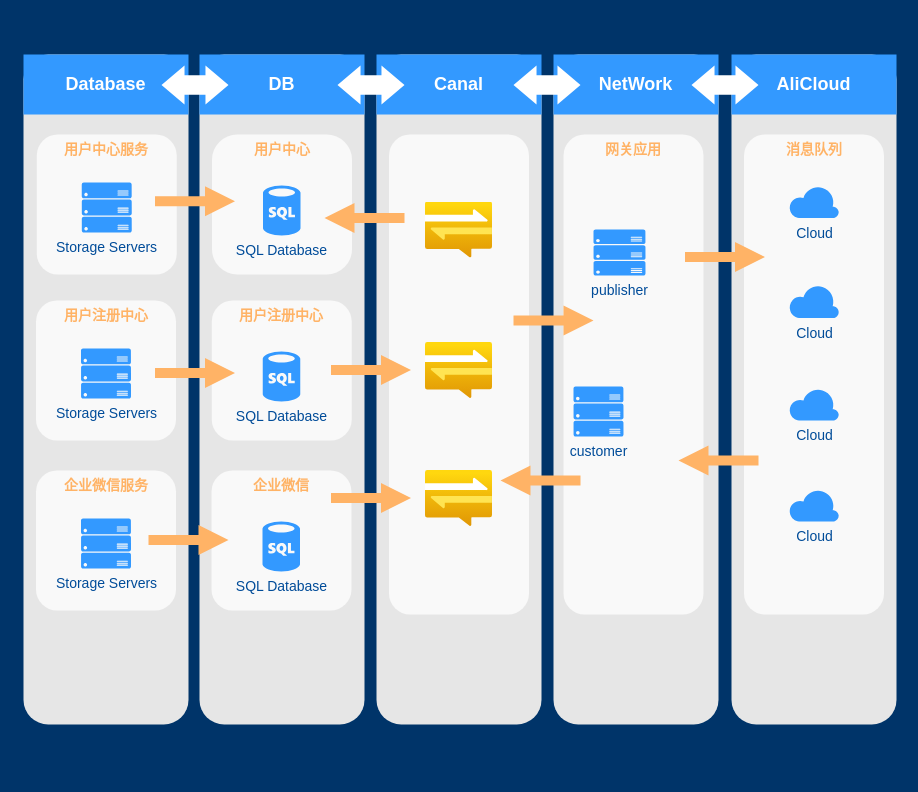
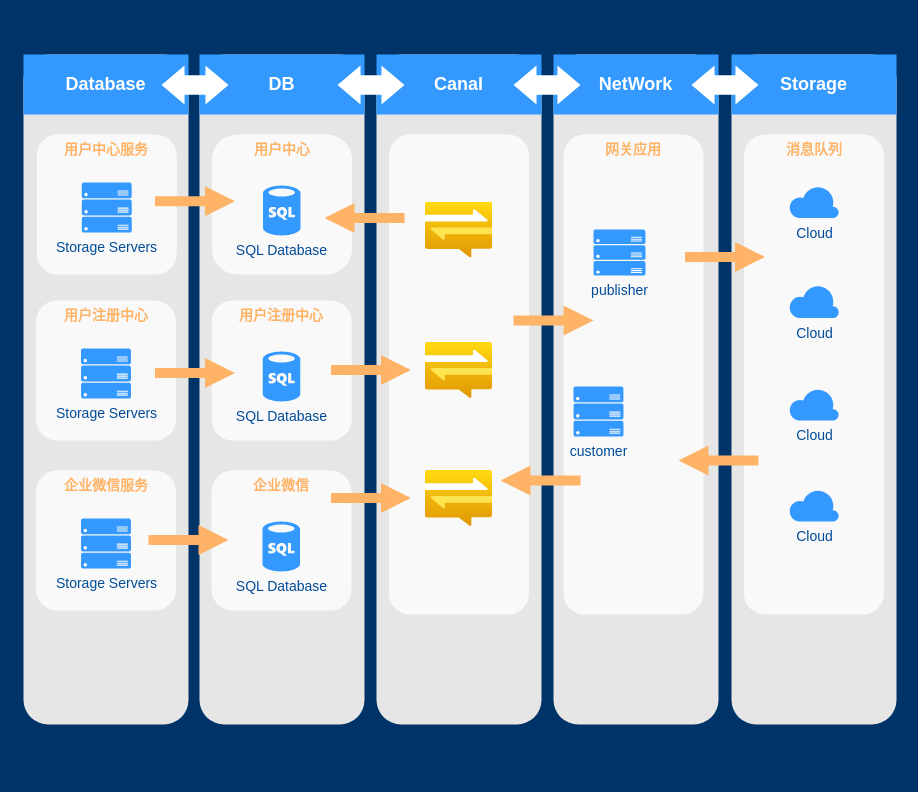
- <mxCell id="38" value="AliCloud" style="whiteSpace=wrap;html=1;dashed=1;strokeColor=none;strokeWidth=2;fillColor=#3399FF;fontFamily=Helvetica;fontSize=18;fontColor=#FFFFFF;fontStyle=1" vertex="1" parent="1"><mxGeometry x="731" y="54" width="165" height="60" as="geometry" /></mxCell>
+ <mxCell id="38" value="Storage" style="whiteSpace=wrap;html=1;dashed=1;strokeColor=none;strokeWidth=2;fillColor=#3399FF;fontFamily=Helvetica;fontSize=18;fontColor=#FFFFFF;fontStyle=1" vertex="1" parent="1"><mxGeometry x="731" y="54" width="165" height="60" as="geometry" /></mxCell>
